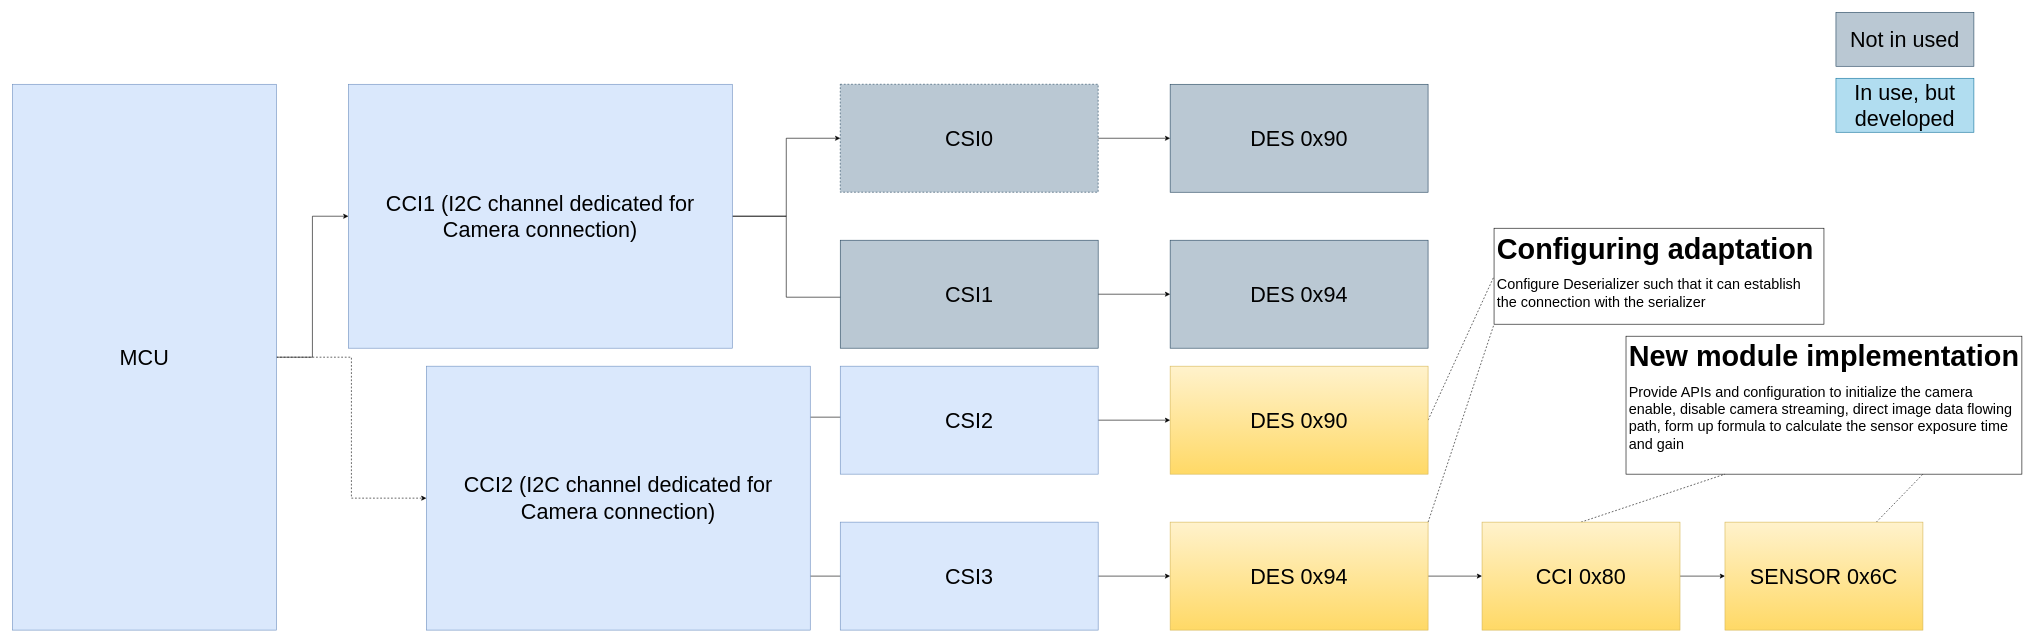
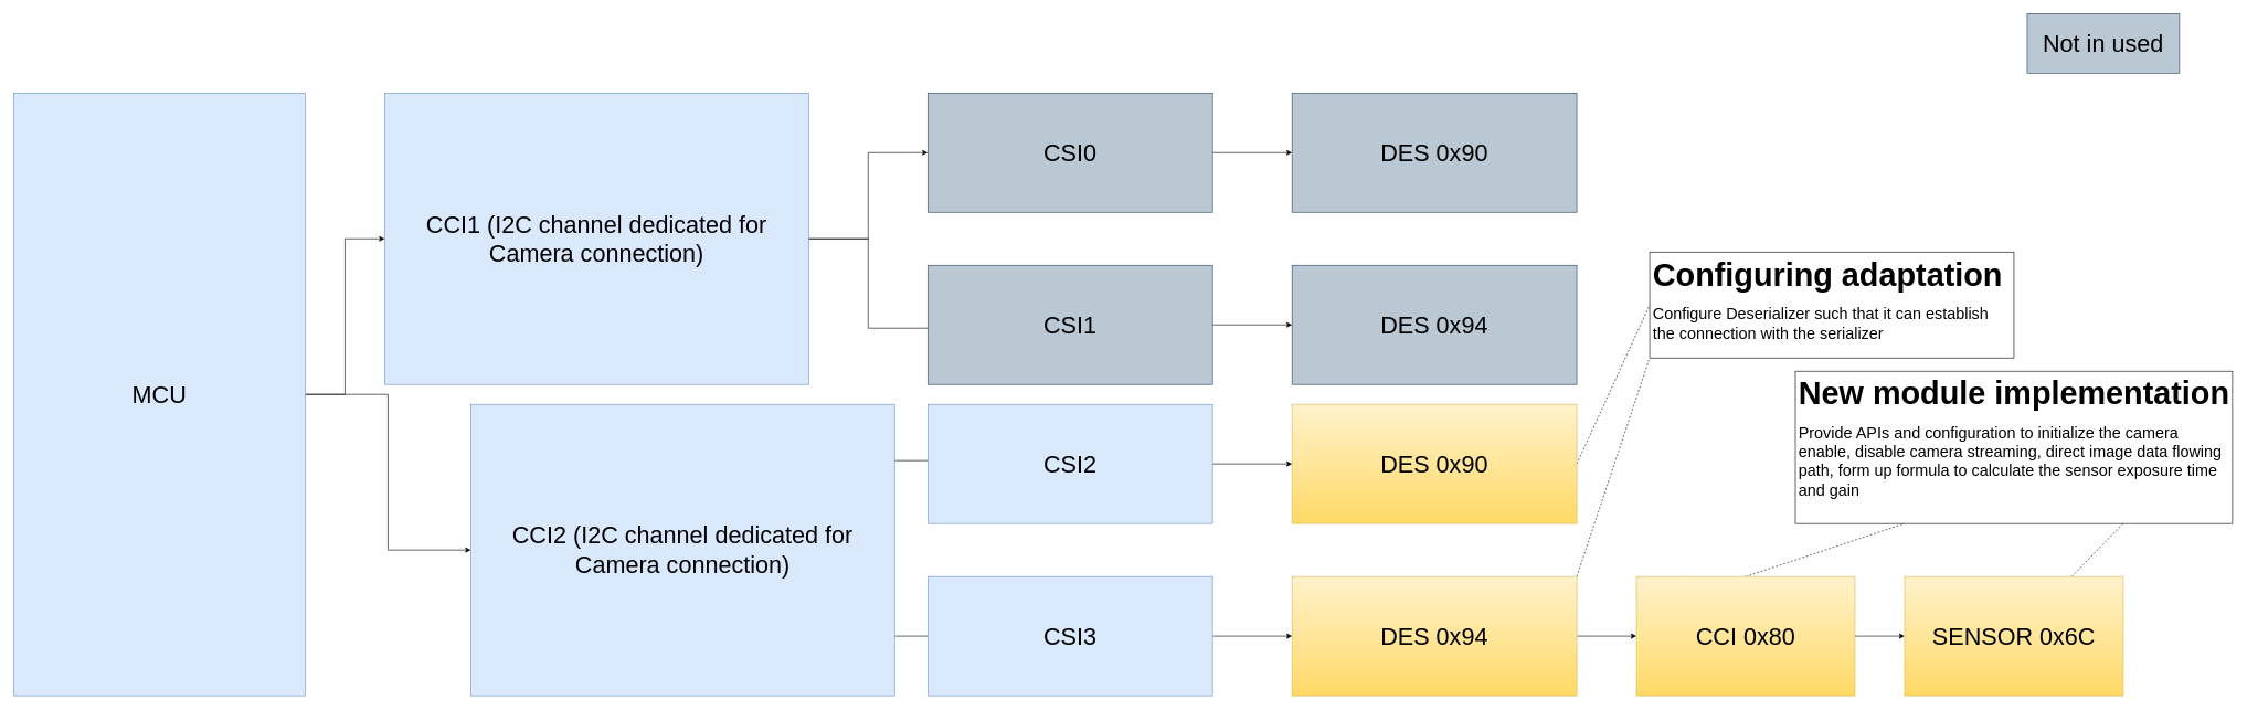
- <mxCell id="32" value="&lt;font style=&quot;font-size: 36px;&quot;&gt;In use, but developed&lt;/font&gt;" style="rounded=0;whiteSpace=wrap;html=1;fillColor=#b1ddf0;strokeColor=#10739e;" parent="1" vertex="1"><mxGeometry x="3060" y="130" width="230" height="90" as="geometry" /></mxCell>
- <mxCell id="12" value="&lt;font style=&quot;font-size: 36px;&quot;&gt;CSI0&lt;/font&gt;" style="rounded=0;whiteSpace=wrap;html=1;fillColor=#bac8d3;strokeColor=#23445d;dashed=1;" parent="1" vertex="1"><mxGeometry x="1400" y="140" width="430" height="180" as="geometry" /></mxCell>
+ <mxCell id="12" value="&lt;font style=&quot;font-size: 36px;&quot;&gt;CSI0&lt;/font&gt;" style="rounded=0;whiteSpace=wrap;html=1;fillColor=#bac8d3;strokeColor=#23445d;" parent="1" vertex="1"><mxGeometry x="1400" y="140" width="430" height="180" as="geometry" /></mxCell>
- <mxCell id="3" style="edgeStyle=orthogonalEdgeStyle;rounded=0;orthogonalLoop=1;jettySize=auto;html=1;entryX=0;entryY=0.5;entryDx=0;entryDy=0;dashed=1;" parent="1" source="4" target="10" edge="1"><mxGeometry relative="1" as="geometry" /></mxCell>
+ <mxCell id="3" style="edgeStyle=orthogonalEdgeStyle;rounded=0;orthogonalLoop=1;jettySize=auto;html=1;entryX=0;entryY=0.5;entryDx=0;entryDy=0;" parent="1" source="4" target="10" edge="1"><mxGeometry relative="1" as="geometry" /></mxCell>
